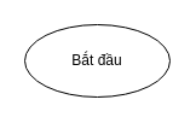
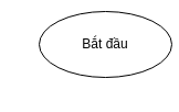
- <mxCell id="2" value="Bắt đầu" style="ellipse;whiteSpace=wrap;html=1;" vertex="1" parent="1"><mxGeometry x="20" y="20" width="120" height="60" as="geometry" /></mxCell>
+ <mxCell id="2" value="Bắt đầu" style="ellipse;whiteSpace=wrap;html=1;" vertex="1" parent="1"><mxGeometry x="35" y="10" width="120" height="60" as="geometry" /></mxCell>
